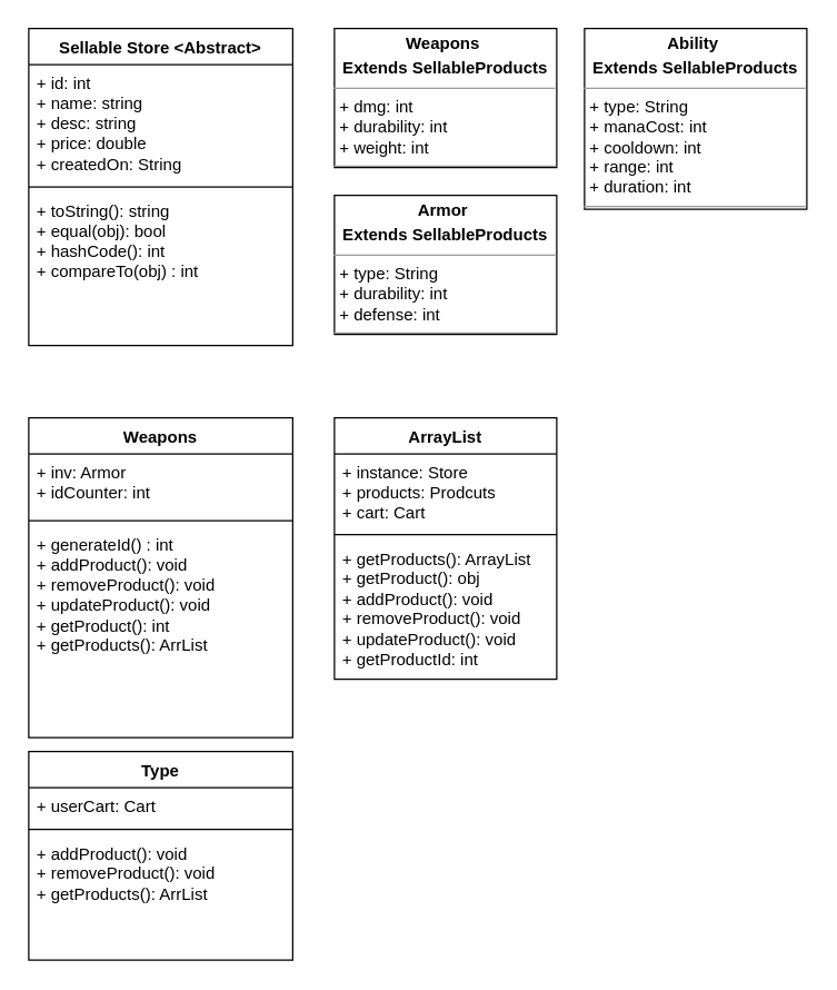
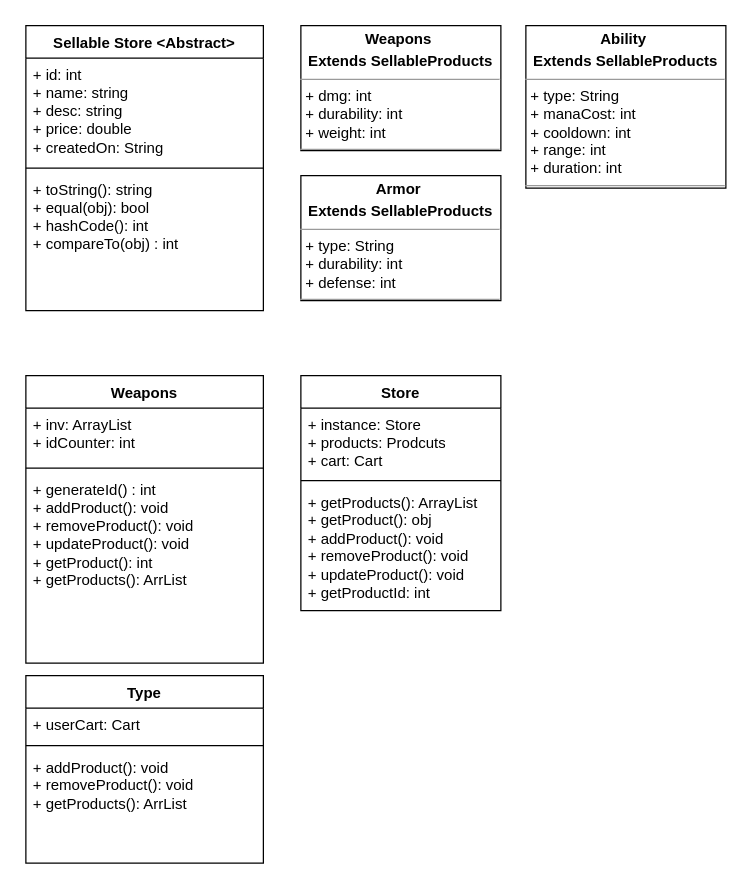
- <mxCell id="17" value="ArrayList" style="swimlane;fontStyle=1;align=center;verticalAlign=top;childLayout=stackLayout;horizontal=1;startSize=26;horizontalStack=0;resizeParent=1;resizeParentMax=0;resizeLast=0;collapsible=1;marginBottom=0;whiteSpace=wrap;html=1;" parent="1" vertex="1"><mxGeometry x="240" y="300" width="160" height="188" as="geometry" /></mxCell>
+ <mxCell id="17" value="Store" style="swimlane;fontStyle=1;align=center;verticalAlign=top;childLayout=stackLayout;horizontal=1;startSize=26;horizontalStack=0;resizeParent=1;resizeParentMax=0;resizeLast=0;collapsible=1;marginBottom=0;whiteSpace=wrap;html=1;" parent="1" vertex="1"><mxGeometry x="240" y="300" width="160" height="188" as="geometry" /></mxCell>
- <mxCell id="10" value="+ inv: Armor&lt;br&gt;+ idCounter: int" style="text;strokeColor=none;fillColor=none;align=left;verticalAlign=top;spacingLeft=4;spacingRight=4;overflow=hidden;rotatable=0;points=[[0,0.5],[1,0.5]];portConstraint=eastwest;whiteSpace=wrap;html=1;" parent="9" vertex="1"><mxGeometry y="26" width="190" height="44" as="geometry" /></mxCell>
+ <mxCell id="10" value="+ inv: ArrayList&lt;br&gt;+ idCounter: int" style="text;strokeColor=none;fillColor=none;align=left;verticalAlign=top;spacingLeft=4;spacingRight=4;overflow=hidden;rotatable=0;points=[[0,0.5],[1,0.5]];portConstraint=eastwest;whiteSpace=wrap;html=1;" parent="9" vertex="1"><mxGeometry y="26" width="190" height="44" as="geometry" /></mxCell>
